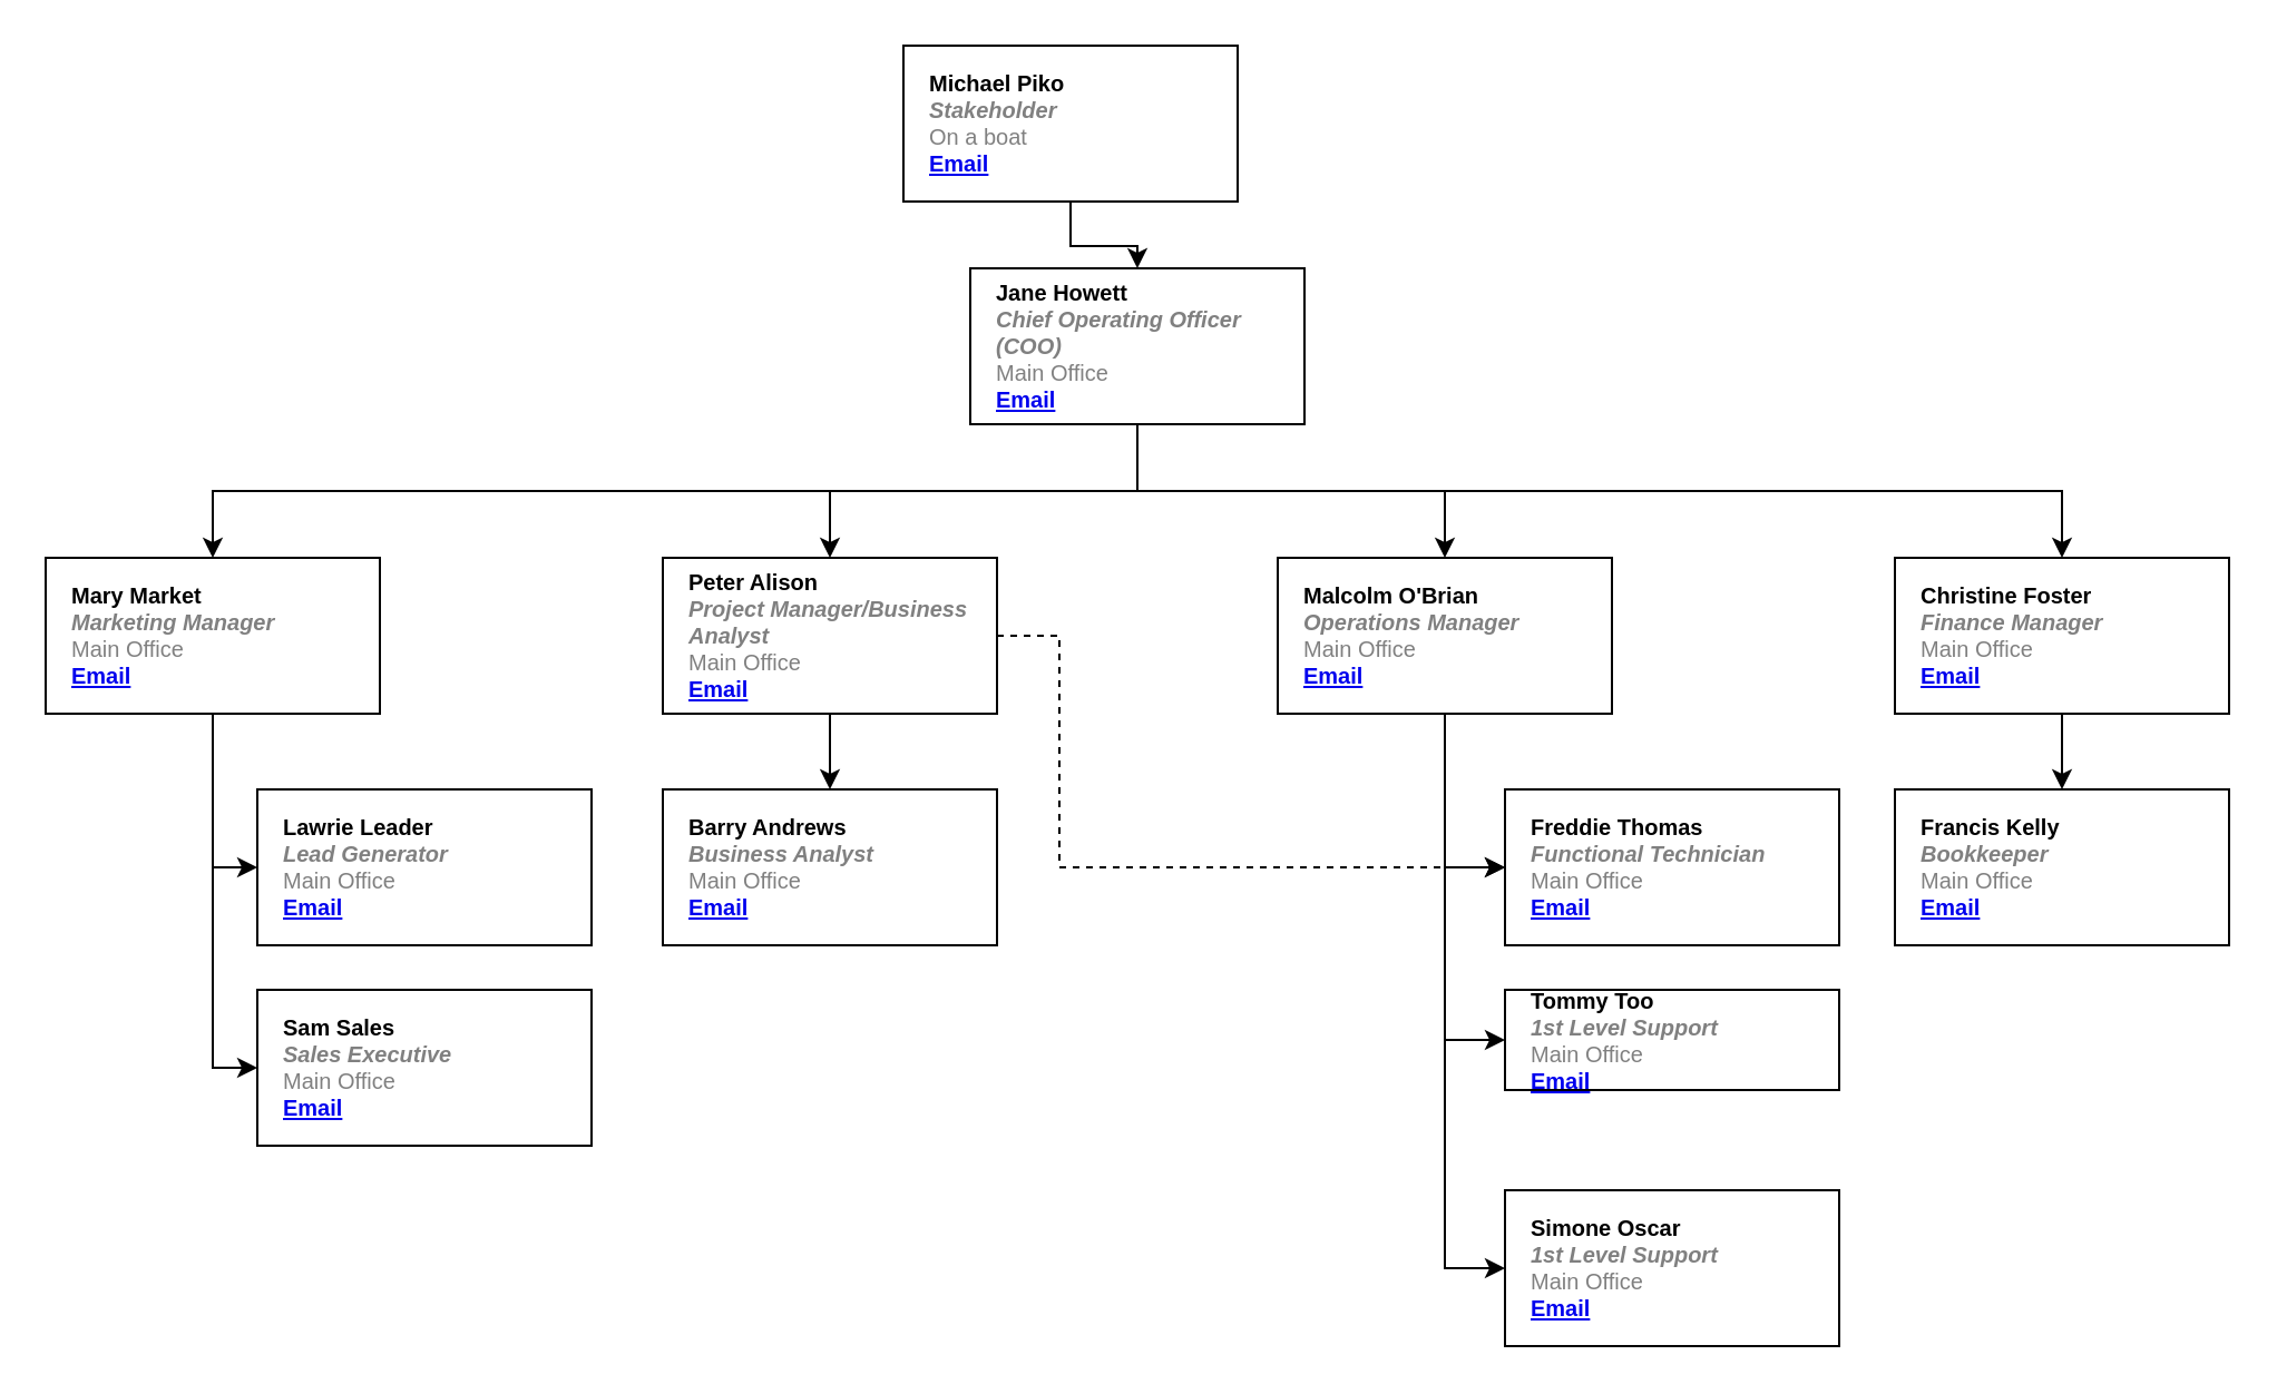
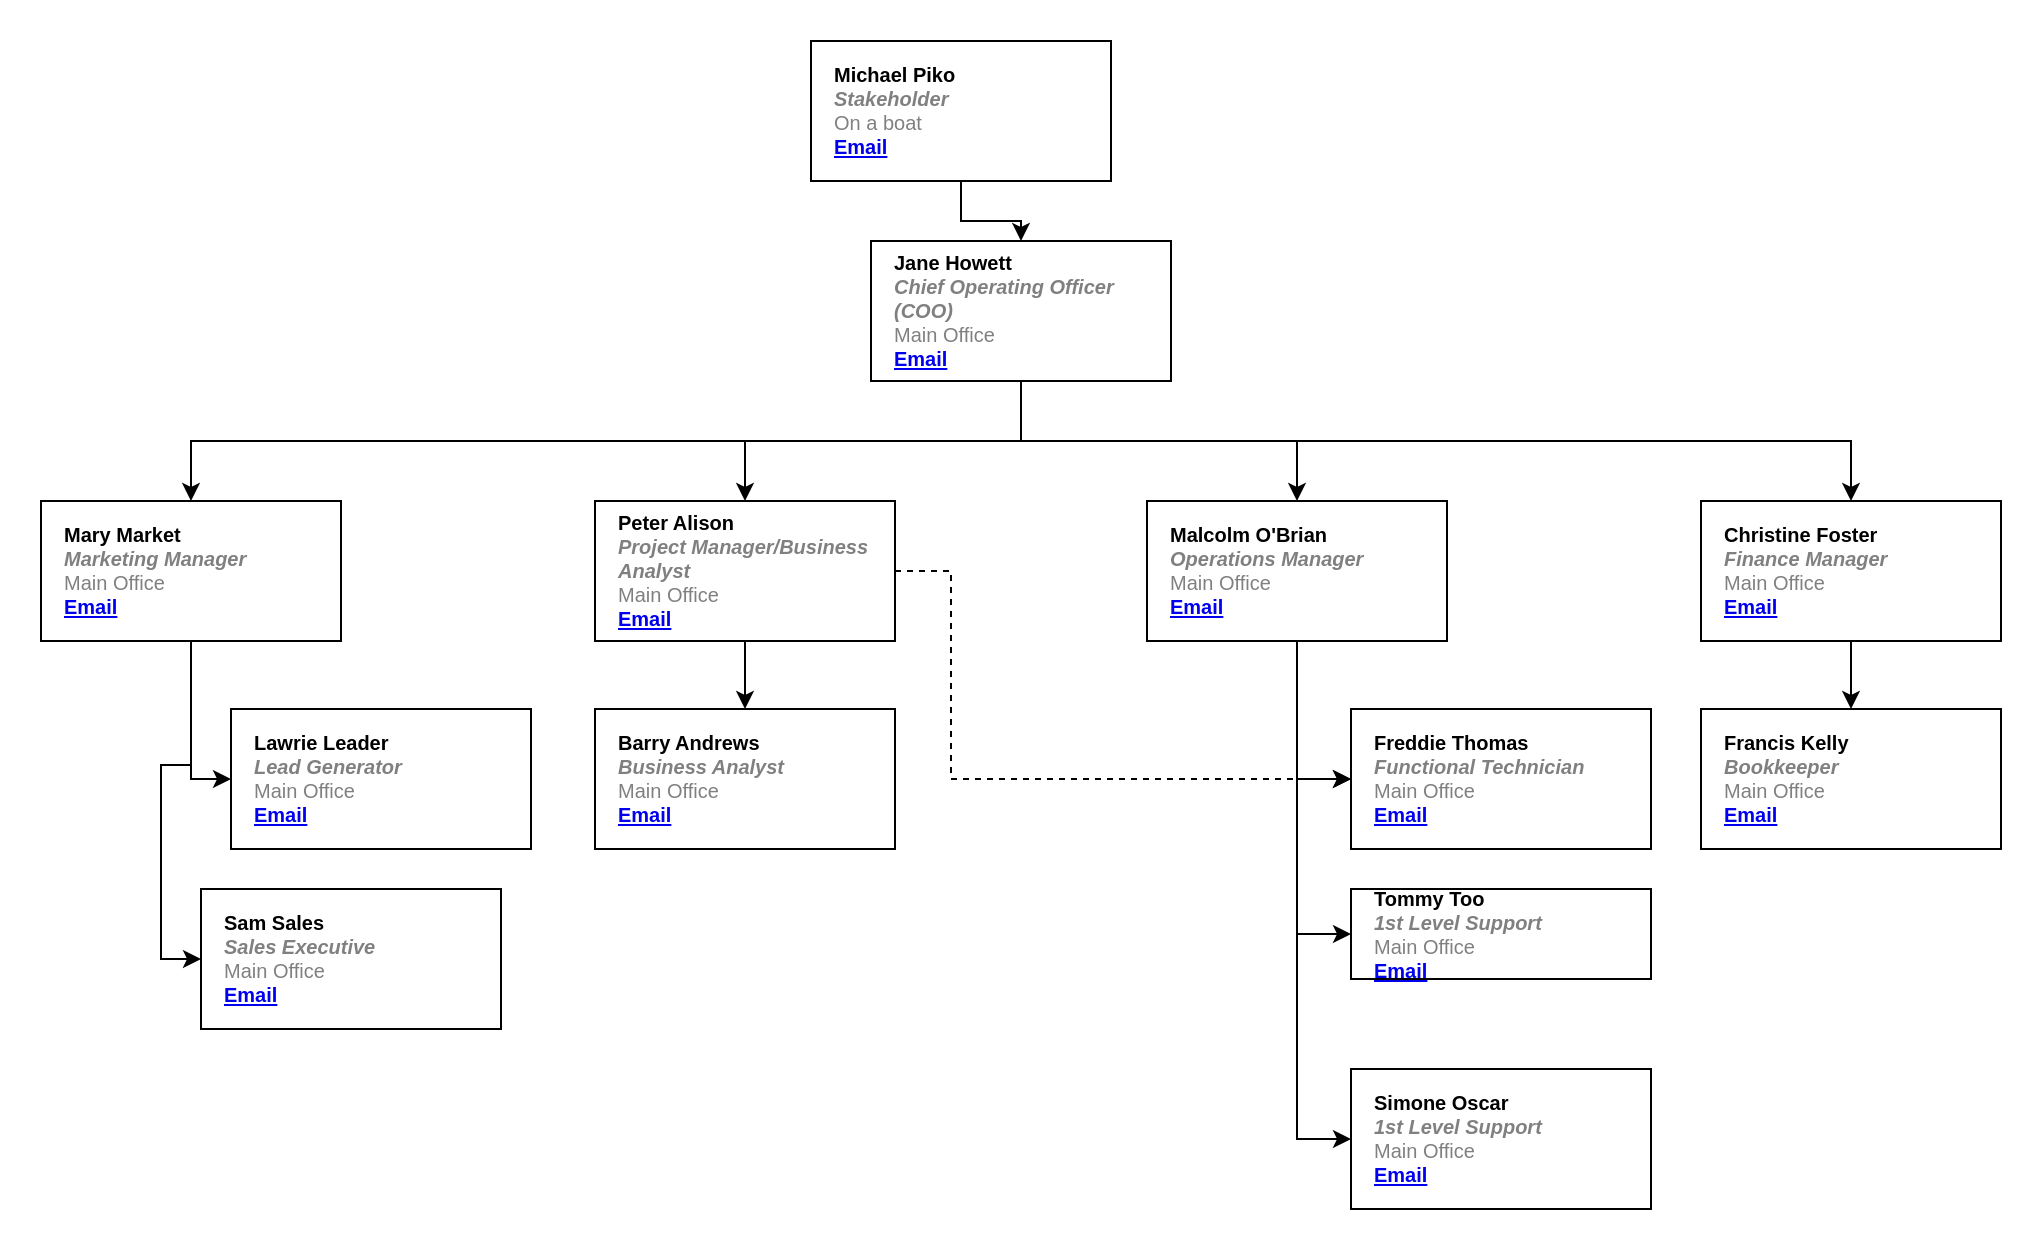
- <mxCell id="18" value="Sam Sales&lt;br style=&quot;font-size: 10px;&quot;&gt;&lt;i style=&quot;color: gray; font-size: 10px;&quot;&gt;Sales Executive&lt;/i&gt;&lt;div style=&quot;font-size: 10px;&quot;&gt;&lt;font style=&quot;font-size: 10px;&quot; color=&quot;#808080&quot;&gt;&lt;span style=&quot;font-weight: normal; font-size: 10px;&quot;&gt;Main Office&lt;/span&gt;&lt;br style=&quot;font-size: 10px;&quot;&gt;&lt;/font&gt;&lt;a style=&quot;font-size: 10px;&quot; href=&quot;mailto:sales@cyder.com.au&quot;&gt;Email&lt;/a&gt;&lt;/div&gt;" style="label;whiteSpace=wrap;html=1;rounded=0;glass=0;treeFolding=1;treeMoving=1;spacingLeft=10;fontSize=10;" vertex="1" parent="1"><mxGeometry x="115" y="444" width="150" height="70" as="geometry" /></mxCell>
+ <mxCell id="18" value="Sam Sales&lt;br style=&quot;font-size: 10px;&quot;&gt;&lt;i style=&quot;color: gray; font-size: 10px;&quot;&gt;Sales Executive&lt;/i&gt;&lt;div style=&quot;font-size: 10px;&quot;&gt;&lt;font style=&quot;font-size: 10px;&quot; color=&quot;#808080&quot;&gt;&lt;span style=&quot;font-weight: normal; font-size: 10px;&quot;&gt;Main Office&lt;/span&gt;&lt;br style=&quot;font-size: 10px;&quot;&gt;&lt;/font&gt;&lt;a style=&quot;font-size: 10px;&quot; href=&quot;mailto:sales@cyder.com.au&quot;&gt;Email&lt;/a&gt;&lt;/div&gt;" style="label;whiteSpace=wrap;html=1;rounded=0;glass=0;treeFolding=1;treeMoving=1;spacingLeft=10;fontSize=10;" vertex="1" parent="1"><mxGeometry x="100" y="444" width="150" height="70" as="geometry" /></mxCell>
